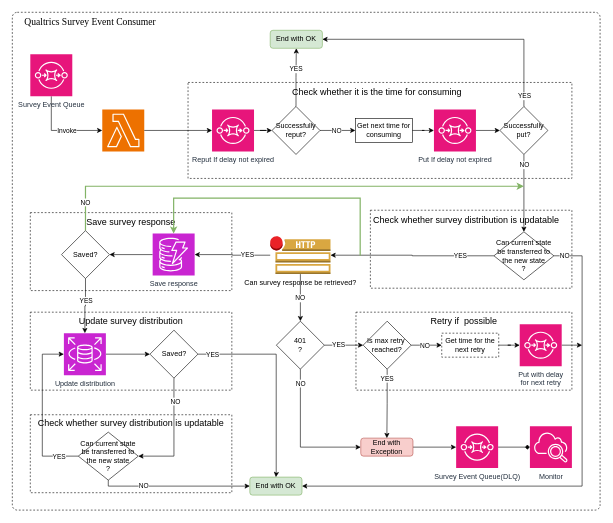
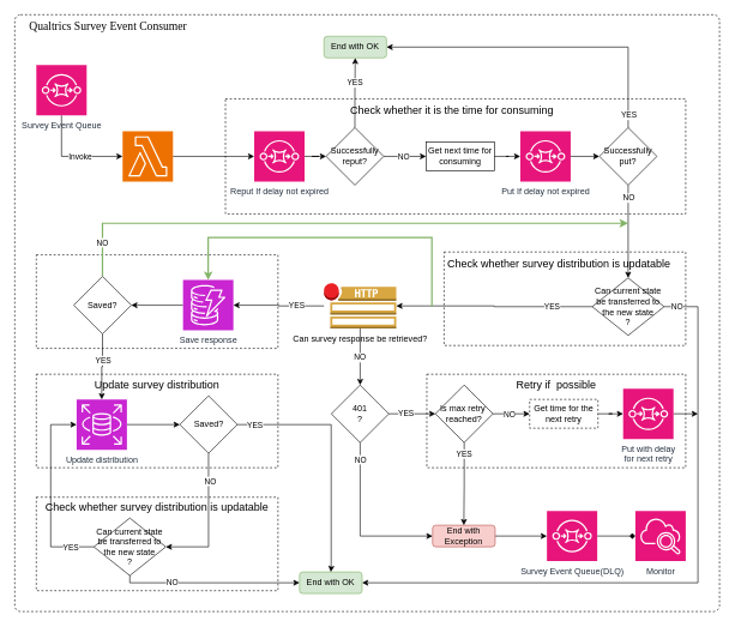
- <mxCell id="44" value="Save survey response" style="text;html=1;strokeColor=none;fillColor=none;align=center;verticalAlign=middle;whiteSpace=wrap;rounded=0;fontSize=15;container=0;" vertex="1" parent="42"><mxGeometry x="74.88" width="186" height="30" as="geometry" /></mxCell>
